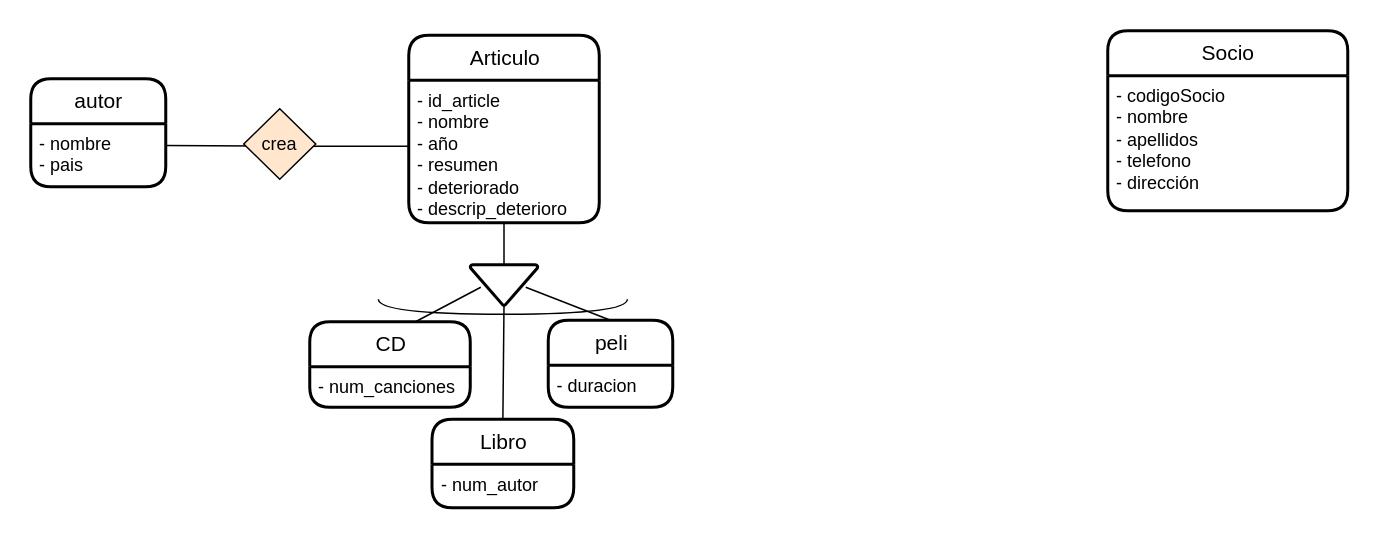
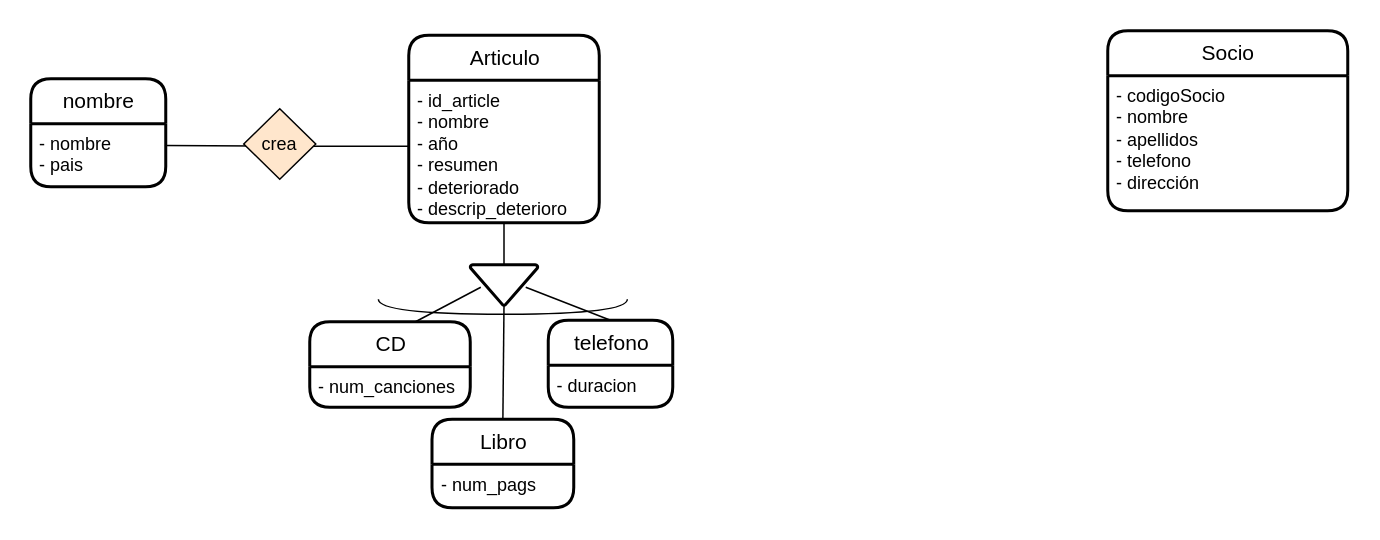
- <mxCell id="18" value="autor" style="swimlane;childLayout=stackLayout;horizontal=1;startSize=30;horizontalStack=0;rounded=1;fontSize=14;fontStyle=0;strokeWidth=2;resizeParent=0;resizeLast=1;shadow=0;dashed=0;align=center;html=1;" vertex="1" parent="1"><mxGeometry x="20" y="52" width="90" height="72" as="geometry" /></mxCell>
+ <mxCell id="18" value="nombre" style="swimlane;childLayout=stackLayout;horizontal=1;startSize=30;horizontalStack=0;rounded=1;fontSize=14;fontStyle=0;strokeWidth=2;resizeParent=0;resizeLast=1;shadow=0;dashed=0;align=center;html=1;" vertex="1" parent="1"><mxGeometry x="20" y="52" width="90" height="72" as="geometry" /></mxCell>
- <mxCell id="14" value="peli" style="swimlane;childLayout=stackLayout;horizontal=1;startSize=30;horizontalStack=0;rounded=1;fontSize=14;fontStyle=0;strokeWidth=2;resizeParent=0;resizeLast=1;shadow=0;dashed=0;align=center;html=1;" vertex="1" parent="1"><mxGeometry x="365" y="213" width="83" height="58" as="geometry" /></mxCell>
+ <mxCell id="14" value="telefono" style="swimlane;childLayout=stackLayout;horizontal=1;startSize=30;horizontalStack=0;rounded=1;fontSize=14;fontStyle=0;strokeWidth=2;resizeParent=0;resizeLast=1;shadow=0;dashed=0;align=center;html=1;" vertex="1" parent="1"><mxGeometry x="365" y="213" width="83" height="58" as="geometry" /></mxCell>
- <mxCell id="13" value="- num_autor" style="align=left;strokeColor=none;fillColor=none;spacingLeft=4;fontSize=12;verticalAlign=top;resizable=0;rotatable=0;part=1;html=1;" vertex="1" parent="12"><mxGeometry y="30" width="94.5" height="29" as="geometry" /></mxCell>
+ <mxCell id="13" value="- num_pags" style="align=left;strokeColor=none;fillColor=none;spacingLeft=4;fontSize=12;verticalAlign=top;resizable=0;rotatable=0;part=1;html=1;" vertex="1" parent="12"><mxGeometry y="30" width="94.5" height="29" as="geometry" /></mxCell>
